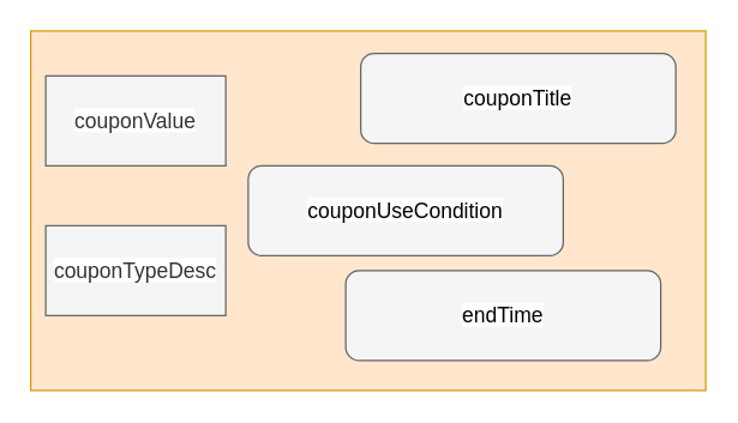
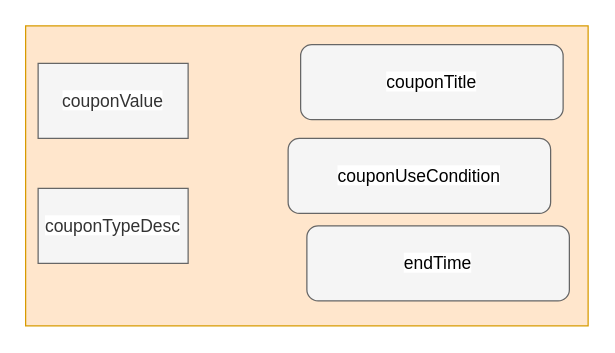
- <mxCell id="6" value="&lt;span style=&quot;font-size: 14px ; background-color: rgb(255 , 255 , 255)&quot;&gt;&lt;font color=&quot;#000000&quot;&gt;couponUseCondition&lt;/font&gt;&lt;/span&gt;" style="rounded=1;whiteSpace=wrap;html=1;fillColor=#f5f5f5;strokeColor=#666666;fontColor=#333333;" vertex="1" parent="1"><mxGeometry x="165" y="110" width="210" height="60" as="geometry" /></mxCell>
+ <mxCell id="6" value="&lt;span style=&quot;font-size: 14px ; background-color: rgb(255 , 255 , 255)&quot;&gt;&lt;font color=&quot;#000000&quot;&gt;couponUseCondition&lt;/font&gt;&lt;/span&gt;" style="rounded=1;whiteSpace=wrap;html=1;fillColor=#f5f5f5;strokeColor=#666666;fontColor=#333333;" vertex="1" parent="1"><mxGeometry x="230" y="110" width="210" height="60" as="geometry" /></mxCell>
- <mxCell id="7" value="&lt;span style=&quot;font-size: 14px ; font-style: normal ; font-weight: 400 ; letter-spacing: normal ; text-indent: 0px ; text-transform: none ; word-spacing: 0px ; background-color: rgb(255 , 255 , 255) ; display: inline ; float: none&quot;&gt;&lt;font color=&quot;#000000&quot;&gt;endTime&lt;/font&gt;&lt;/span&gt;" style="rounded=1;whiteSpace=wrap;html=1;fillColor=#f5f5f5;strokeColor=#666666;fontColor=#333333;" vertex="1" parent="1"><mxGeometry x="230" y="180" width="210" height="60" as="geometry" /></mxCell>
+ <mxCell id="7" value="&lt;span style=&quot;font-size: 14px ; font-style: normal ; font-weight: 400 ; letter-spacing: normal ; text-indent: 0px ; text-transform: none ; word-spacing: 0px ; background-color: rgb(255 , 255 , 255) ; display: inline ; float: none&quot;&gt;&lt;font color=&quot;#000000&quot;&gt;endTime&lt;/font&gt;&lt;/span&gt;" style="rounded=1;whiteSpace=wrap;html=1;fillColor=#f5f5f5;strokeColor=#666666;fontColor=#333333;" vertex="1" parent="1"><mxGeometry x="245" y="180" width="210" height="60" as="geometry" /></mxCell>
